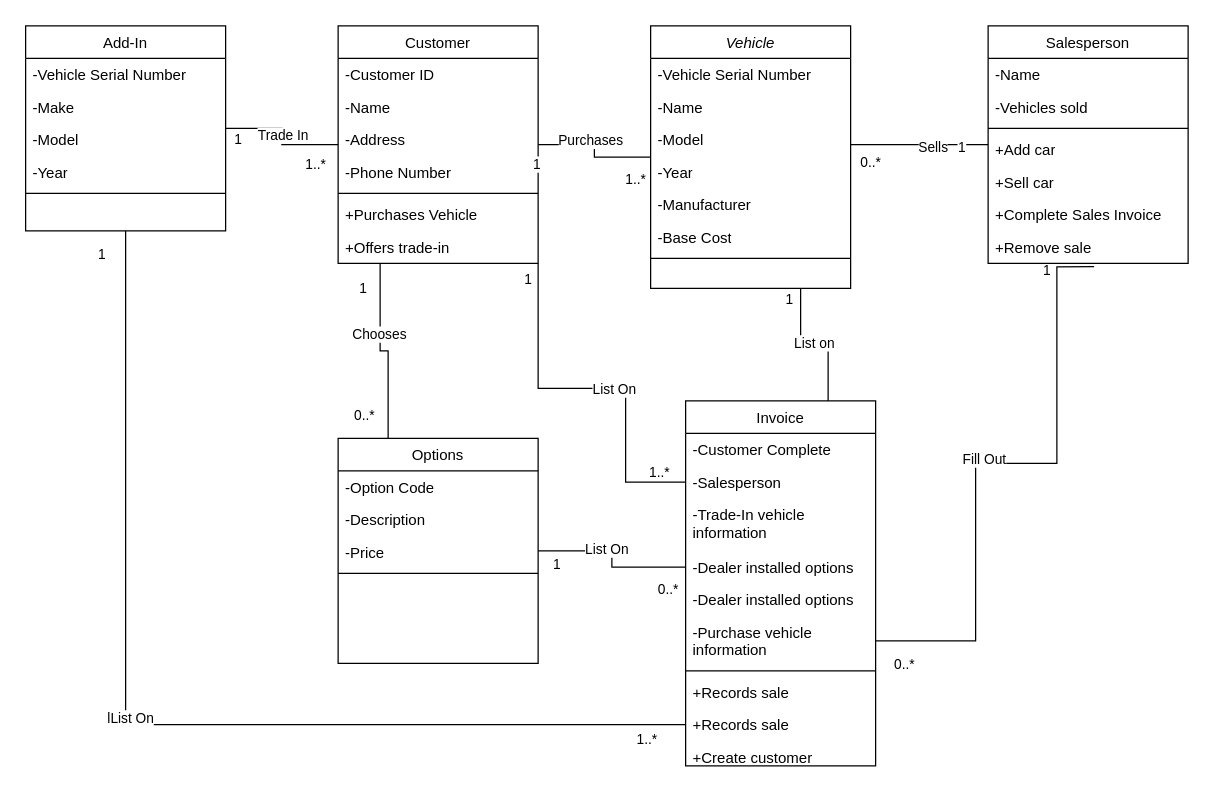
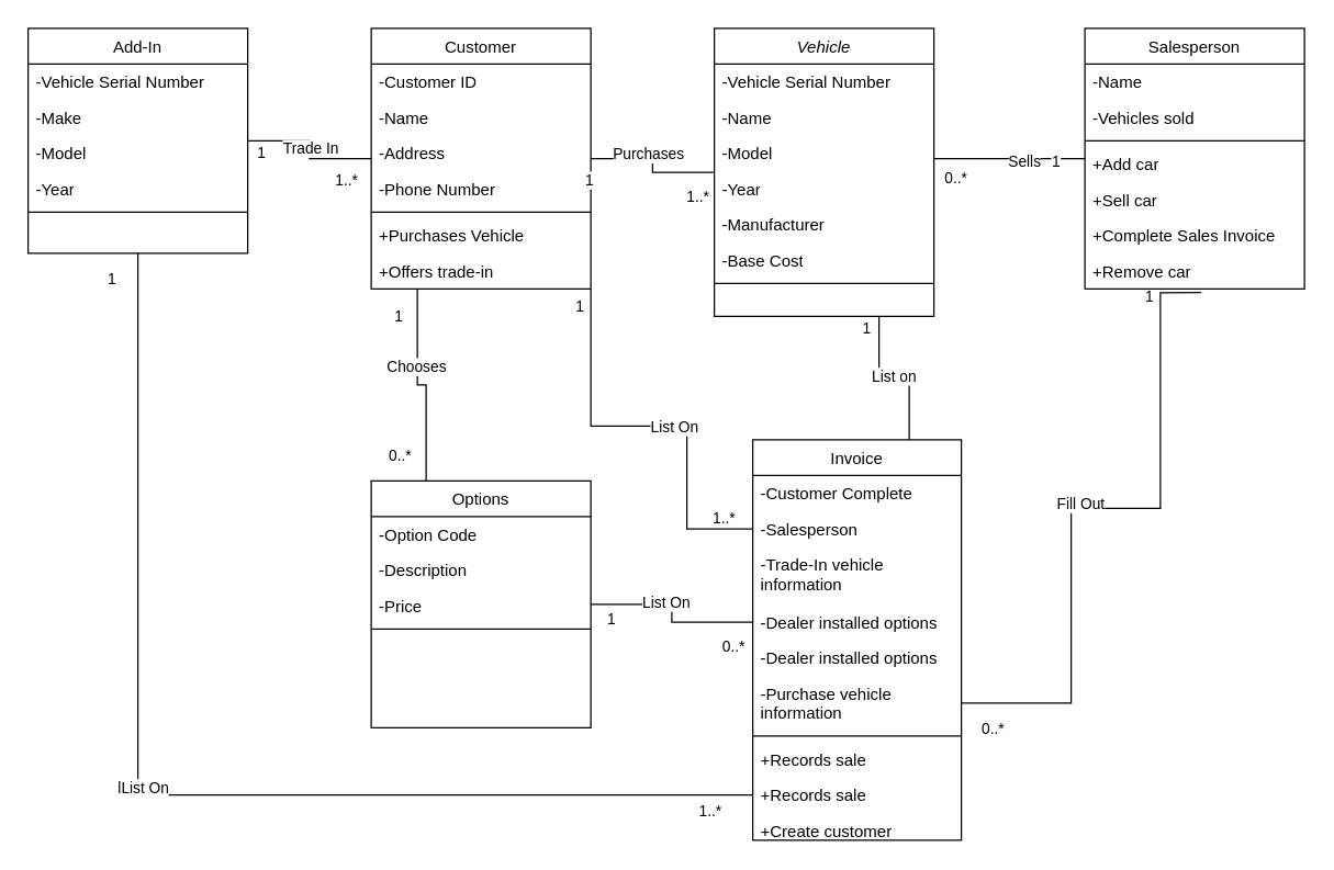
- <mxCell id="37" value="+Remove sale" style="text;strokeColor=none;fillColor=none;align=left;verticalAlign=top;spacingLeft=4;spacingRight=4;overflow=hidden;rotatable=0;points=[[0,0.5],[1,0.5]];portConstraint=eastwest;whiteSpace=wrap;html=1;" vertex="1" parent="30"><mxGeometry y="164" width="160" height="26" as="geometry" /></mxCell>
+ <mxCell id="37" value="+Remove car" style="text;strokeColor=none;fillColor=none;align=left;verticalAlign=top;spacingLeft=4;spacingRight=4;overflow=hidden;rotatable=0;points=[[0,0.5],[1,0.5]];portConstraint=eastwest;whiteSpace=wrap;html=1;" vertex="1" parent="30"><mxGeometry y="164" width="160" height="26" as="geometry" /></mxCell>
